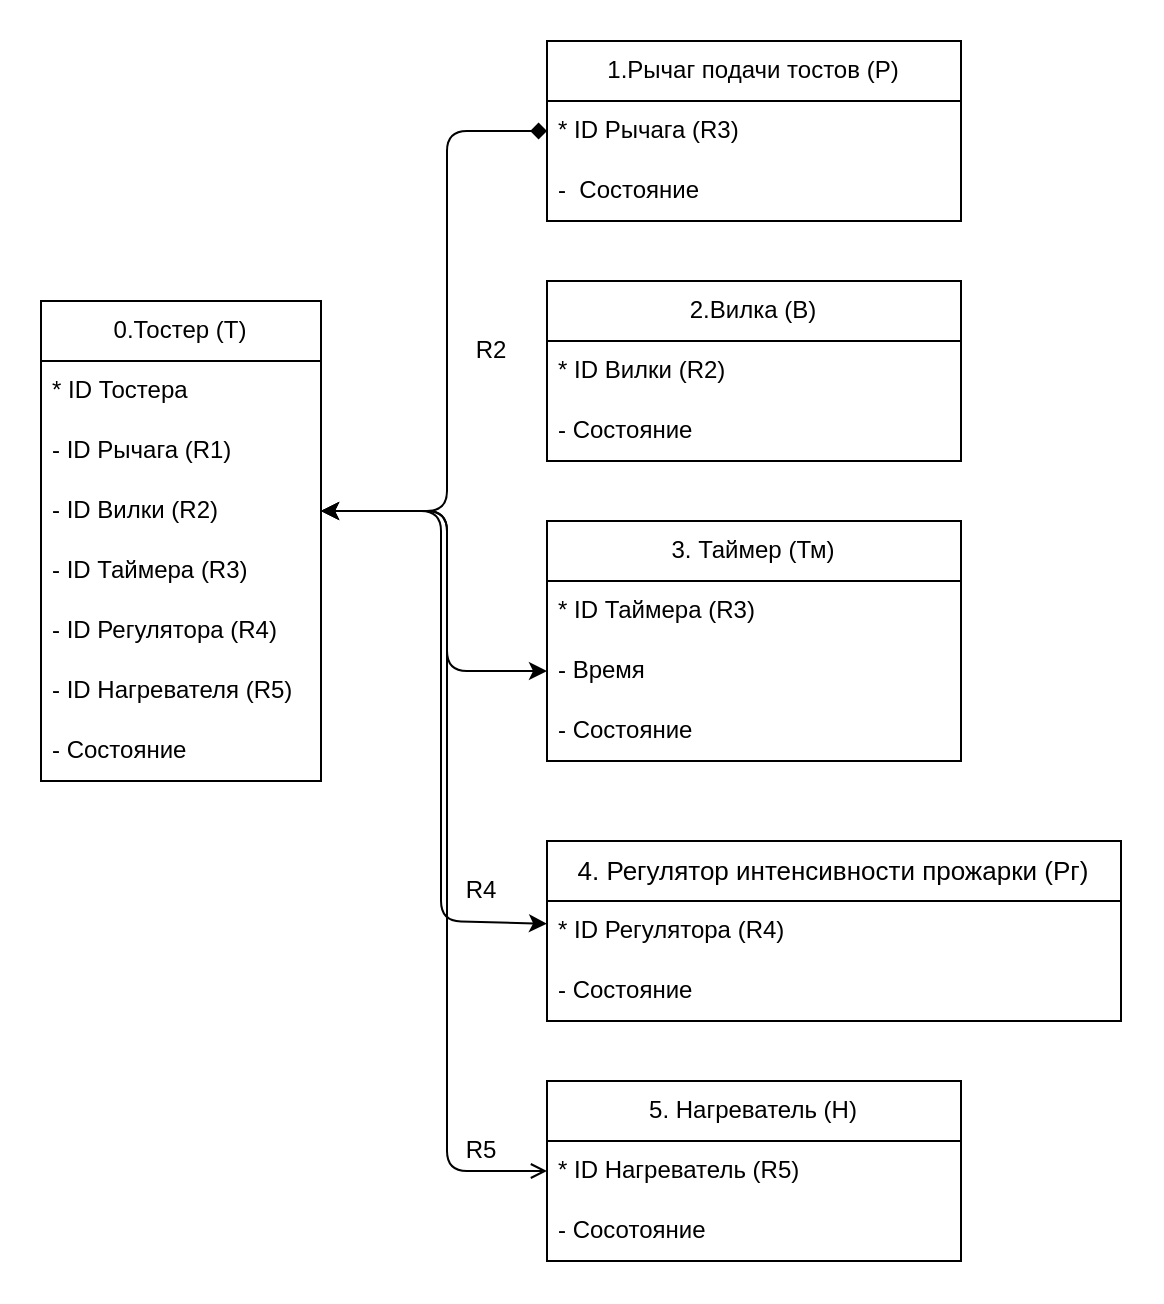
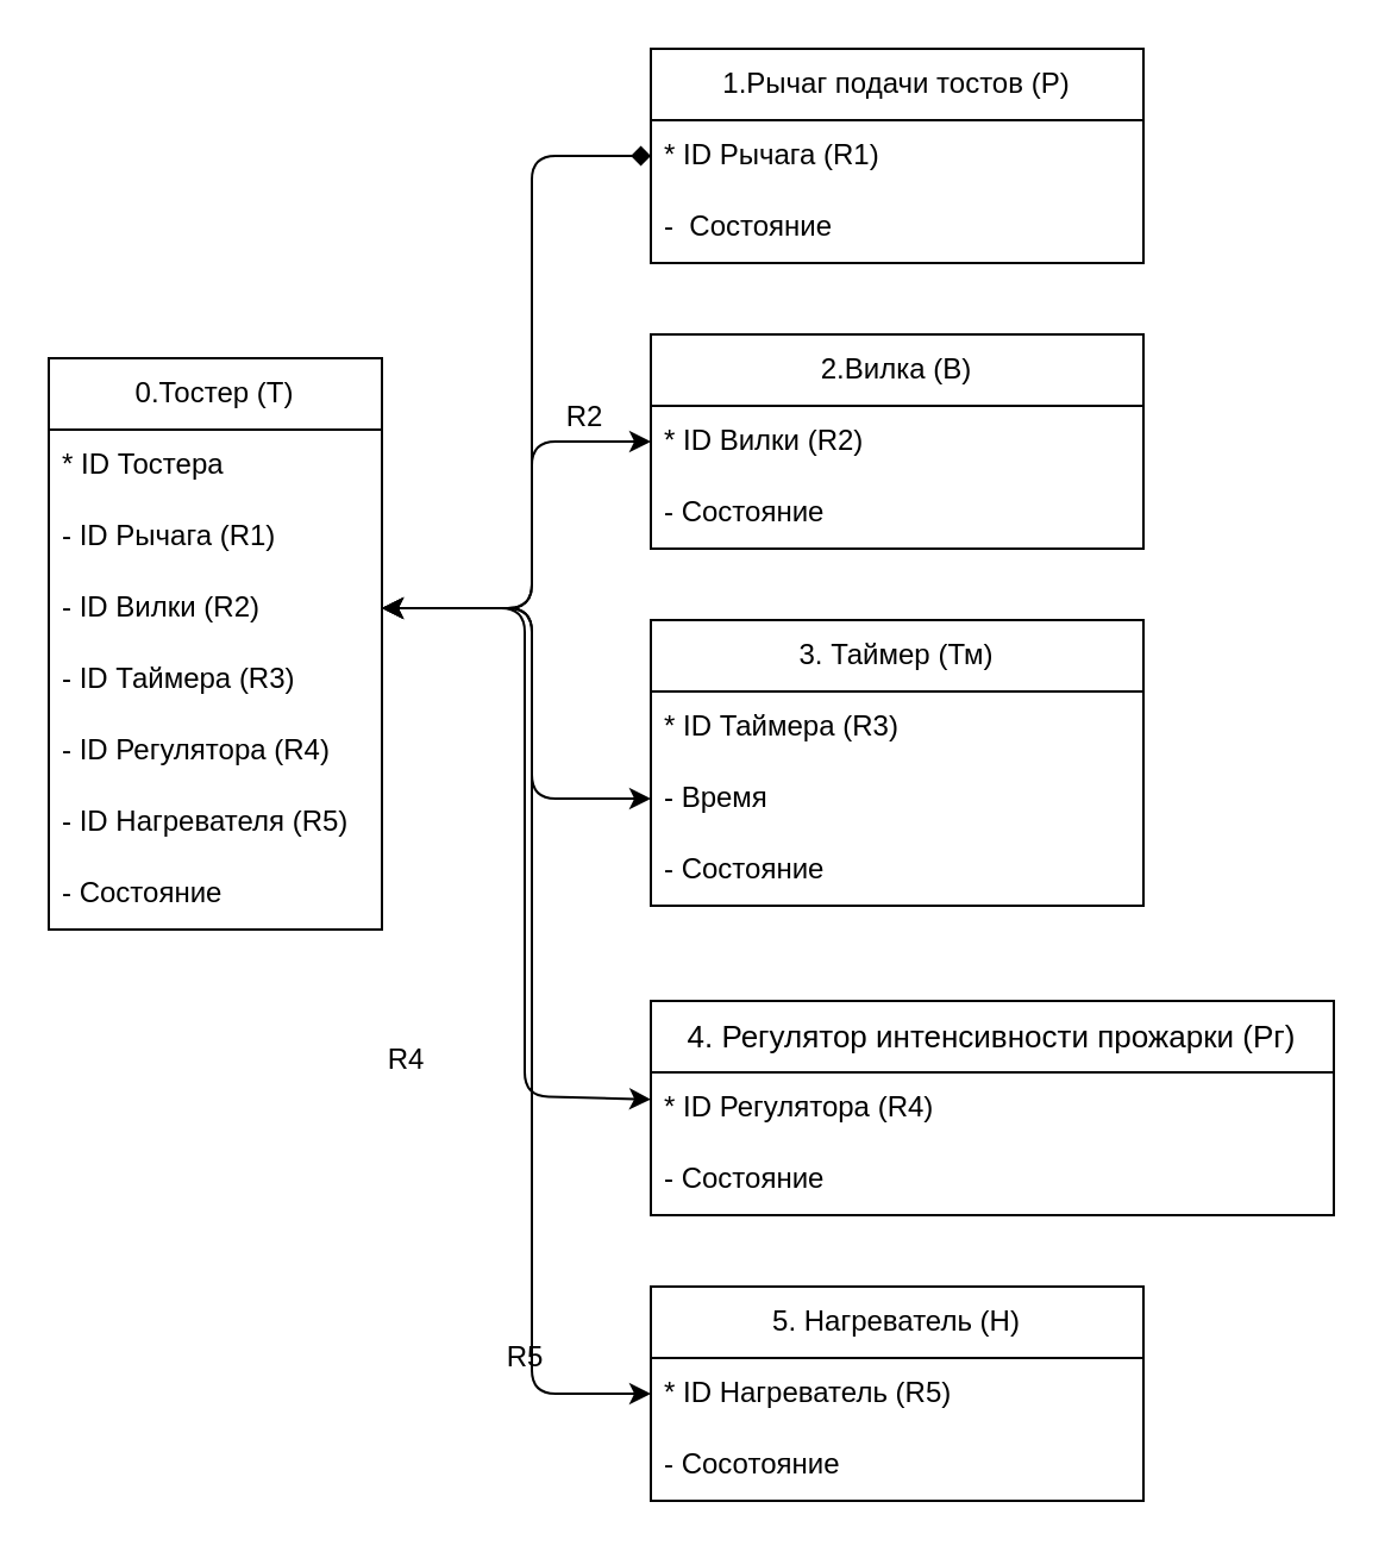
- <mxCell id="21" value="* ID Рычага (R3)" style="text;strokeColor=none;fillColor=none;align=left;verticalAlign=middle;spacingLeft=4;spacingRight=4;overflow=hidden;points=[[0,0.5],[1,0.5]];portConstraint=eastwest;rotatable=0;whiteSpace=wrap;html=1;" parent="20" vertex="1"><mxGeometry y="30" width="207" height="30" as="geometry" /></mxCell>
+ <mxCell id="21" value="* ID Рычага (R1)" style="text;strokeColor=none;fillColor=none;align=left;verticalAlign=middle;spacingLeft=4;spacingRight=4;overflow=hidden;points=[[0,0.5],[1,0.5]];portConstraint=eastwest;rotatable=0;whiteSpace=wrap;html=1;" parent="20" vertex="1"><mxGeometry y="30" width="207" height="30" as="geometry" /></mxCell>
+ <mxCell id="24" style="edgeStyle=none;html=1;exitX=1;exitY=0.5;exitDx=0;exitDy=0;entryX=0;entryY=0.5;entryDx=0;entryDy=0;startArrow=classic;startFill=1;" parent="1" source="5" target="11" edge="1"><mxGeometry relative="1" as="geometry"><Array as="points"><mxPoint x="223" y="255" /><mxPoint x="223" y="185" /></Array></mxGeometry></mxCell>
- <mxCell id="32" value="R4" style="text;html=1;align=center;verticalAlign=middle;resizable=0;points=[];autosize=1;strokeColor=none;fillColor=none;fontColor=default;labelBackgroundColor=none;" parent="1" vertex="1"><mxGeometry x="220" y="430" width="40" height="30" as="geometry" /></mxCell>
+ <mxCell id="32" value="R4" style="text;html=1;align=center;verticalAlign=middle;resizable=0;points=[];autosize=1;strokeColor=none;fillColor=none;fontColor=default;labelBackgroundColor=none;" parent="1" vertex="1"><mxGeometry x="150" y="430" width="40" height="30" as="geometry" /></mxCell>
- <mxCell id="33" value="R5" style="text;html=1;align=center;verticalAlign=middle;resizable=0;points=[];autosize=1;strokeColor=none;fillColor=none;fontColor=default;labelBackgroundColor=none;" parent="1" vertex="1"><mxGeometry x="220" y="560" width="40" height="30" as="geometry" /></mxCell>
+ <mxCell id="33" value="R5" style="text;html=1;align=center;verticalAlign=middle;resizable=0;points=[];autosize=1;strokeColor=none;fillColor=none;fontColor=default;labelBackgroundColor=none;" parent="1" vertex="1"><mxGeometry x="200" y="555" width="40" height="30" as="geometry" /></mxCell>
- <mxCell id="26" style="edgeStyle=none;html=1;exitX=1;exitY=0.5;exitDx=0;exitDy=0;entryX=0;entryY=0.5;entryDx=0;entryDy=0;startArrow=classic;startFill=1;endArrow=open;" parent="1" source="5" target="18" edge="1"><mxGeometry relative="1" as="geometry"><Array as="points"><mxPoint x="223" y="255" /><mxPoint x="223" y="585" /></Array></mxGeometry></mxCell>
+ <mxCell id="26" style="edgeStyle=none;html=1;exitX=1;exitY=0.5;exitDx=0;exitDy=0;entryX=0;entryY=0.5;entryDx=0;entryDy=0;startArrow=classic;startFill=1;" parent="1" source="5" target="18" edge="1"><mxGeometry relative="1" as="geometry"><Array as="points"><mxPoint x="223" y="255" /><mxPoint x="223" y="585" /></Array></mxGeometry></mxCell>
